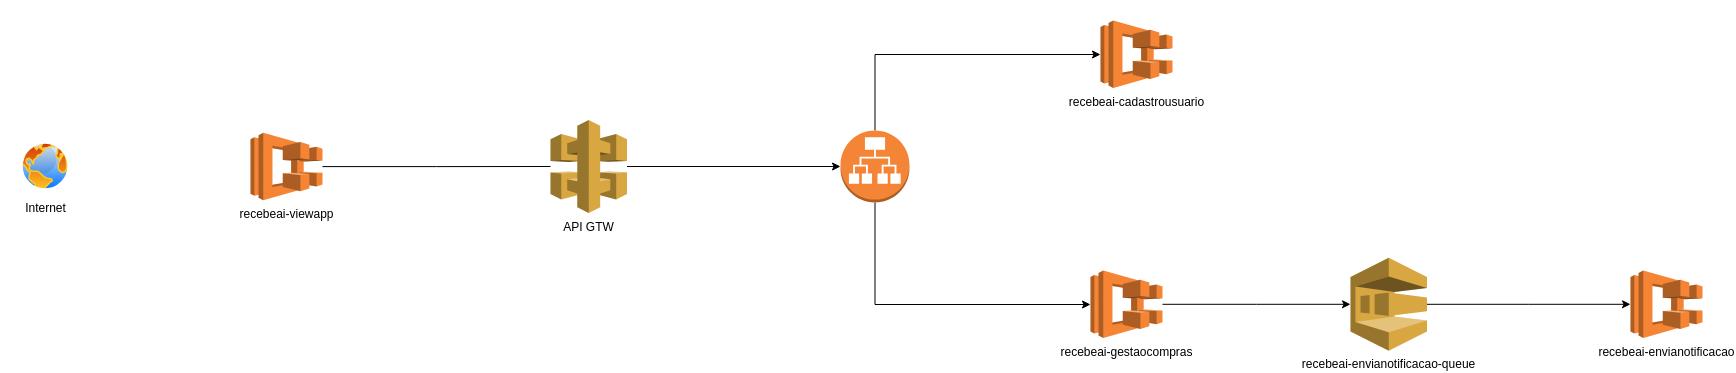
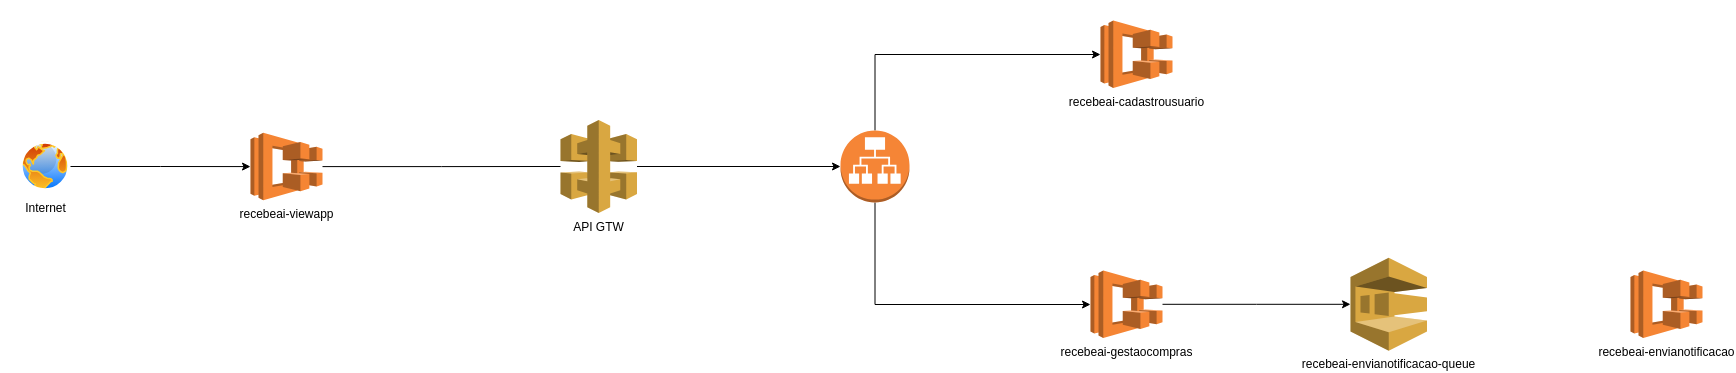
+ <mxCell id="15" style="edgeStyle=orthogonalEdgeStyle;rounded=0;orthogonalLoop=1;jettySize=auto;html=1;" edge="1" parent="1" source="16" target="6"><mxGeometry relative="1" as="geometry" /></mxCell>
- <mxCell id="13" value="API GTW" style="outlineConnect=0;dashed=0;verticalLabelPosition=bottom;verticalAlign=top;align=center;html=1;shape=mxgraph.aws3.api_gateway;fillColor=#D9A741;gradientColor=none;" vertex="1" parent="1"><mxGeometry x="550" y="119.5" width="76.5" height="93" as="geometry" /></mxCell>
+ <mxCell id="13" value="API GTW" style="outlineConnect=0;dashed=0;verticalLabelPosition=bottom;verticalAlign=top;align=center;html=1;shape=mxgraph.aws3.api_gateway;fillColor=#D9A741;gradientColor=none;" vertex="1" parent="1"><mxGeometry x="560" y="119.5" width="76.5" height="93" as="geometry" /></mxCell>
- <mxCell id="10" style="edgeStyle=orthogonalEdgeStyle;rounded=0;orthogonalLoop=1;jettySize=auto;html=1;" edge="1" parent="1" source="11" target="2"><mxGeometry relative="1" as="geometry" /></mxCell>
